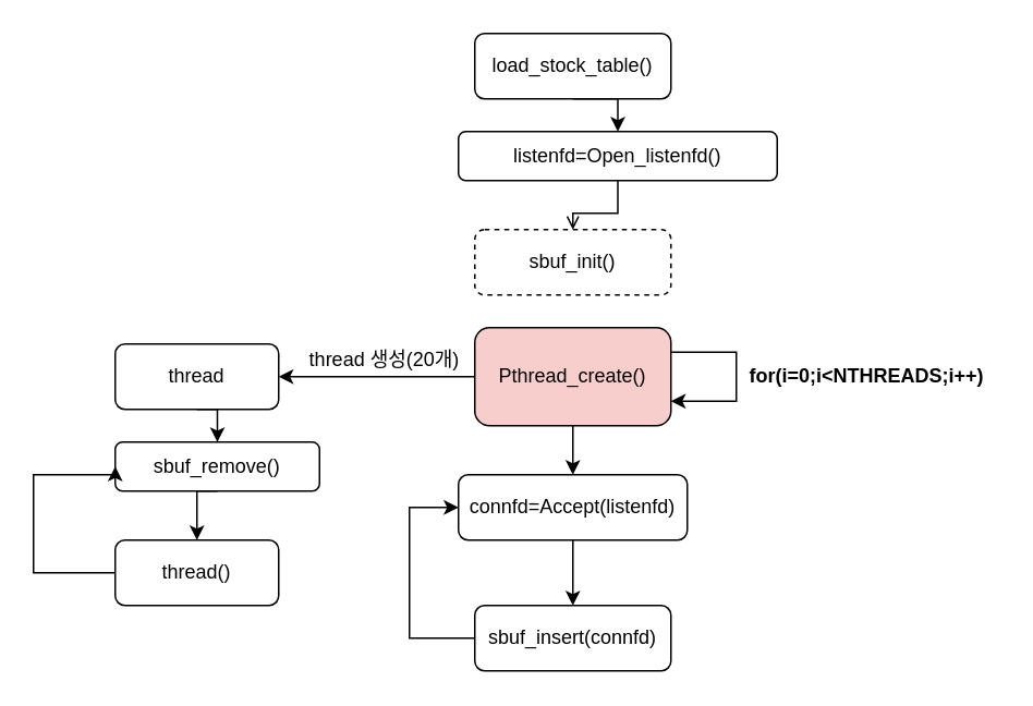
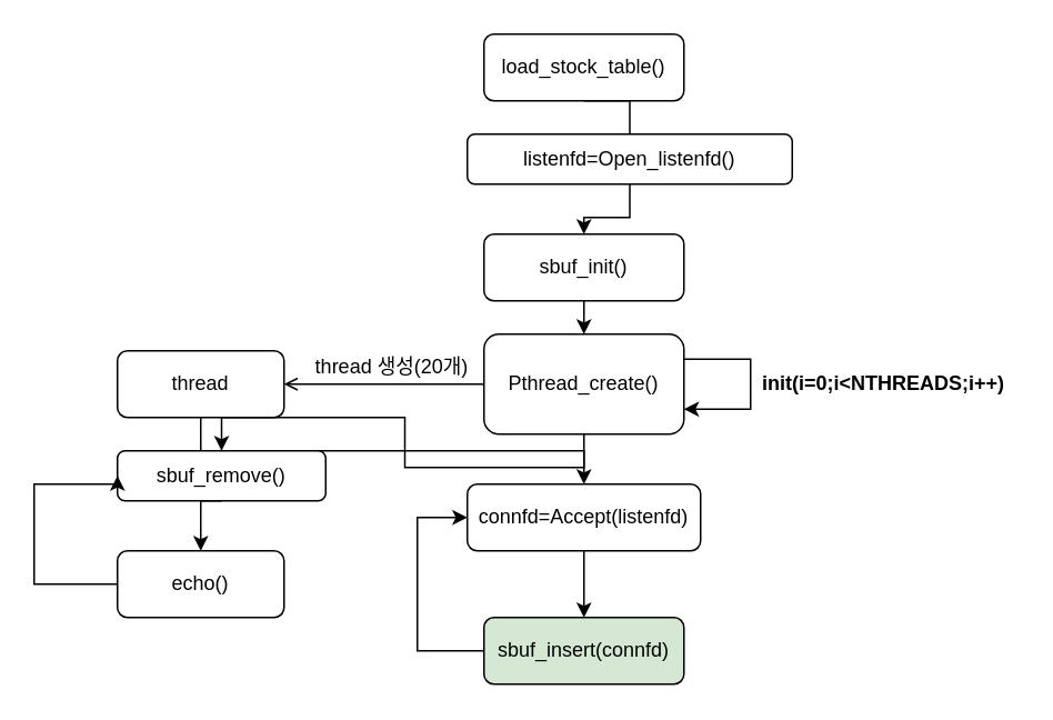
- <mxCell id="2" style="edgeStyle=orthogonalEdgeStyle;rounded=0;orthogonalLoop=1;jettySize=auto;html=1;exitX=0.5;exitY=1;exitDx=0;exitDy=0;entryX=0.5;entryY=0;entryDx=0;entryDy=0;" edge="1" parent="1" source="3" target="5"><mxGeometry relative="1" as="geometry" /></mxCell>
+ <mxCell id="2" style="edgeStyle=orthogonalEdgeStyle;rounded=0;orthogonalLoop=1;jettySize=auto;html=1;exitX=0.5;exitY=1;exitDx=0;exitDy=0;entryX=0.5;entryY=0;entryDx=0;entryDy=0;endArrow=none;" edge="1" parent="1" source="3" target="5"><mxGeometry relative="1" as="geometry" /></mxCell>
- <mxCell id="4" style="edgeStyle=orthogonalEdgeStyle;rounded=0;orthogonalLoop=1;jettySize=auto;html=1;exitX=0.5;exitY=1;exitDx=0;exitDy=0;entryX=0.5;entryY=0;entryDx=0;entryDy=0;endArrow=open;" edge="1" parent="1" source="5" target="7"><mxGeometry relative="1" as="geometry" /></mxCell>
+ <mxCell id="4" style="edgeStyle=orthogonalEdgeStyle;rounded=0;orthogonalLoop=1;jettySize=auto;html=1;exitX=0.5;exitY=1;exitDx=0;exitDy=0;entryX=0.5;entryY=0;entryDx=0;entryDy=0;" edge="1" parent="1" source="5" target="7"><mxGeometry relative="1" as="geometry" /></mxCell>
- <mxCell id="7" value="sbuf_init()" style="rounded=1;whiteSpace=wrap;html=1;dashed=1;" vertex="1" parent="1"><mxGeometry x="290" y="140" width="120" height="40" as="geometry" /></mxCell>
+ <mxCell id="7" value="sbuf_init()" style="rounded=1;whiteSpace=wrap;html=1;" vertex="1" parent="1"><mxGeometry x="290" y="140" width="120" height="40" as="geometry" /></mxCell>
+ <mxCell id="6" style="edgeStyle=orthogonalEdgeStyle;rounded=0;orthogonalLoop=1;jettySize=auto;html=1;exitX=0.5;exitY=1;exitDx=0;exitDy=0;entryX=0.5;entryY=0;entryDx=0;entryDy=0;" edge="1" parent="1" source="7" target="10"><mxGeometry relative="1" as="geometry" /></mxCell>
- <mxCell id="9" style="edgeStyle=orthogonalEdgeStyle;rounded=0;orthogonalLoop=1;jettySize=auto;html=1;exitX=0;exitY=0.5;exitDx=0;exitDy=0;entryX=1;entryY=0.5;entryDx=0;entryDy=0;" edge="1" parent="1" source="10" target="18"><mxGeometry relative="1" as="geometry" /></mxCell>
+ <mxCell id="9" style="edgeStyle=orthogonalEdgeStyle;rounded=0;orthogonalLoop=1;jettySize=auto;html=1;exitX=0;exitY=0.5;exitDx=0;exitDy=0;entryX=1;entryY=0.5;entryDx=0;entryDy=0;endArrow=open;" edge="1" parent="1" source="10" target="18"><mxGeometry relative="1" as="geometry" /></mxCell>
- <mxCell id="10" value="Pthread_create()" style="rounded=1;whiteSpace=wrap;html=1;fillColor=#f8cecc;" vertex="1" parent="1"><mxGeometry x="290" y="200" width="120" height="60" as="geometry" /></mxCell>
+ <mxCell id="10" value="Pthread_create()" style="rounded=1;whiteSpace=wrap;html=1;" vertex="1" parent="1"><mxGeometry x="290" y="200" width="120" height="60" as="geometry" /></mxCell>
- <mxCell id="12" value="&lt;b&gt;for(i=0;i&amp;lt;NTHREADS;i++)&lt;/b&gt;" style="text;html=1;strokeColor=none;fillColor=none;align=center;verticalAlign=middle;whiteSpace=wrap;rounded=0;" vertex="1" parent="1"><mxGeometry x="450" y="210" width="160" height="40" as="geometry" /></mxCell>
+ <mxCell id="12" value="&lt;b&gt;init(i=0;i&amp;lt;NTHREADS;i++)&lt;/b&gt;" style="text;html=1;strokeColor=none;fillColor=none;align=center;verticalAlign=middle;whiteSpace=wrap;rounded=0;" vertex="1" parent="1"><mxGeometry x="450" y="210" width="160" height="40" as="geometry" /></mxCell>
- <mxCell id="17" style="edgeStyle=orthogonalEdgeStyle;rounded=0;orthogonalLoop=1;jettySize=auto;html=1;exitX=0.5;exitY=1;exitDx=0;exitDy=0;entryX=0.5;entryY=0;entryDx=0;entryDy=0;" edge="1" parent="1" source="18" target="21"><mxGeometry relative="1" as="geometry" /></mxCell>
+ <mxCell id="17" style="edgeStyle=orthogonalEdgeStyle;rounded=0;orthogonalLoop=1;jettySize=auto;html=1;exitX=0.5;exitY=1;exitDx=0;exitDy=0;" edge="1" parent="1" source="18" target="15"><mxGeometry relative="1" as="geometry" /></mxCell>
- <mxCell id="8" style="edgeStyle=orthogonalEdgeStyle;rounded=0;orthogonalLoop=1;jettySize=auto;html=1;exitX=0.5;exitY=1;exitDx=0;exitDy=0;entryX=0.5;entryY=0;entryDx=0;entryDy=0;" edge="1" parent="1" source="10" target="15"><mxGeometry relative="1" as="geometry" /></mxCell>
+ <mxCell id="8" style="edgeStyle=orthogonalEdgeStyle;rounded=0;orthogonalLoop=1;jettySize=auto;html=1;exitX=0.5;exitY=1;exitDx=0;exitDy=0;" edge="1" parent="1" source="10" target="21"><mxGeometry relative="1" as="geometry" /></mxCell>
- <mxCell id="23" value="thread()" style="rounded=1;whiteSpace=wrap;html=1;" vertex="1" parent="1"><mxGeometry x="70" y="330" width="100" height="40" as="geometry" /></mxCell>
+ <mxCell id="23" value="echo()" style="rounded=1;whiteSpace=wrap;html=1;" vertex="1" parent="1"><mxGeometry x="70" y="330" width="100" height="40" as="geometry" /></mxCell>
- <mxCell id="11" value="sbuf_insert(connfd)" style="rounded=1;whiteSpace=wrap;html=1;" vertex="1" parent="1"><mxGeometry x="290" y="370" width="120" height="40" as="geometry" /></mxCell>
+ <mxCell id="11" value="sbuf_insert(connfd)" style="rounded=1;whiteSpace=wrap;html=1;fillColor=#d5e8d4;" vertex="1" parent="1"><mxGeometry x="290" y="370" width="120" height="40" as="geometry" /></mxCell>
